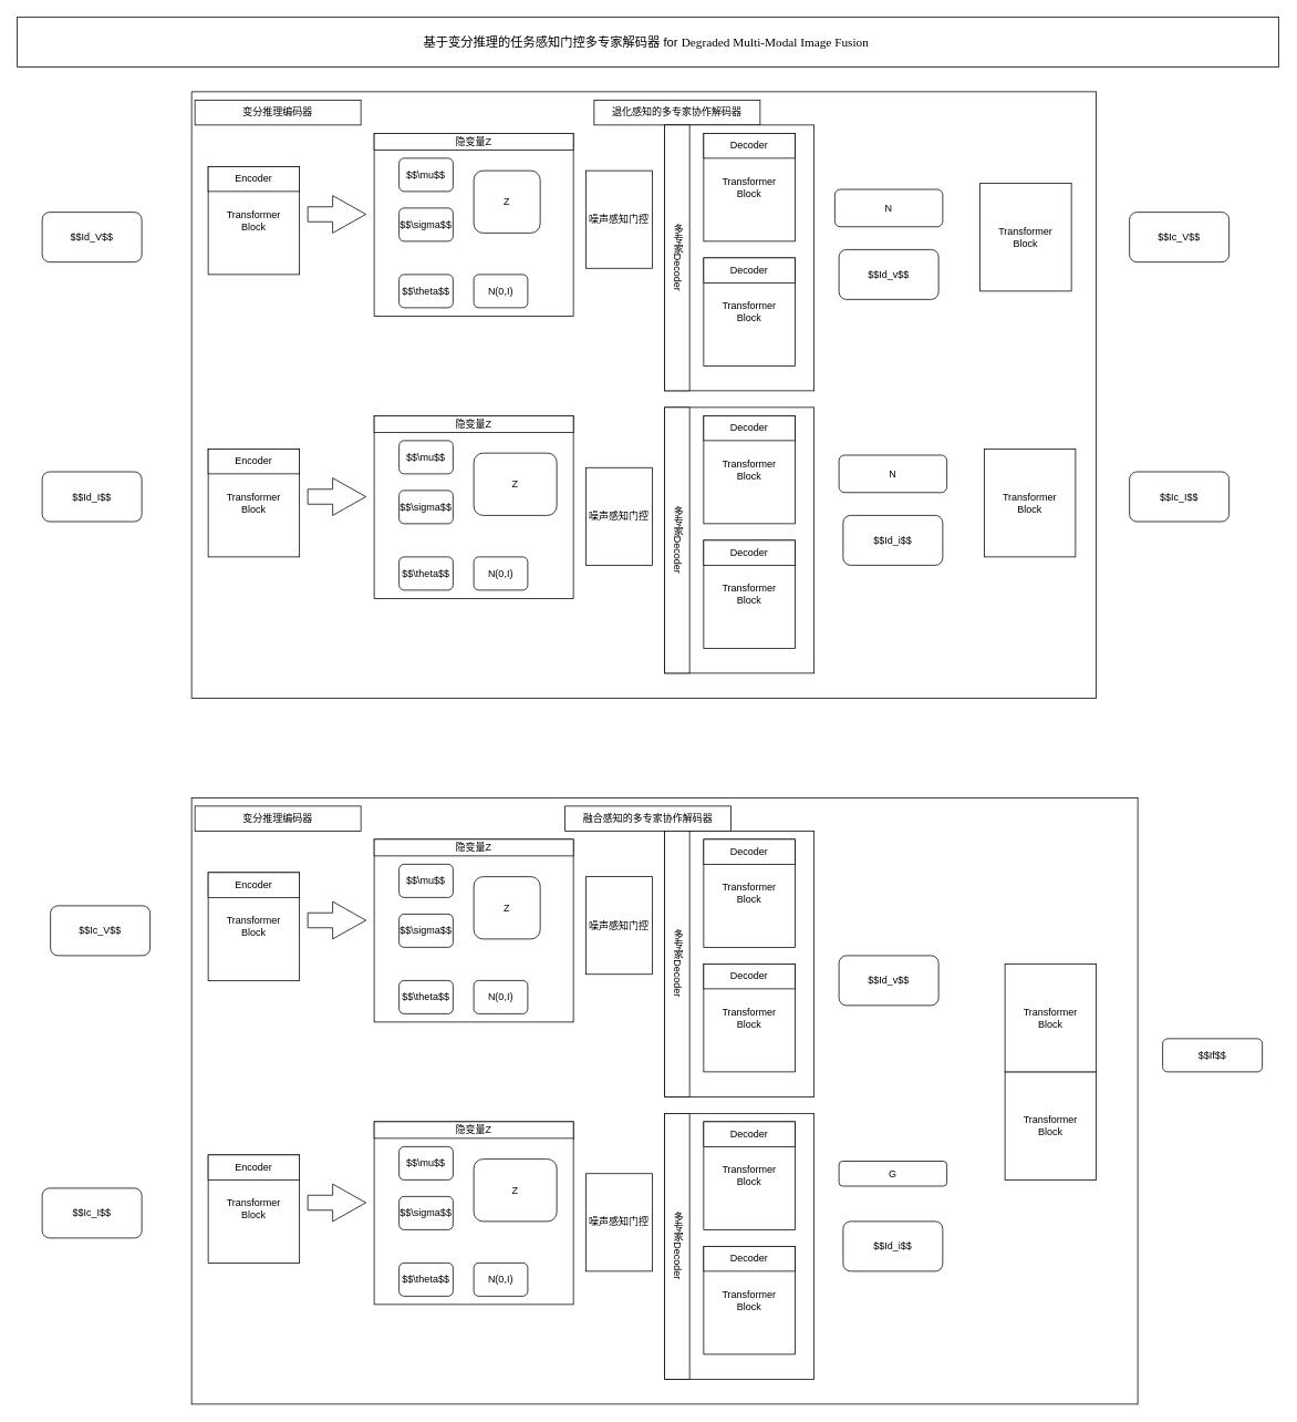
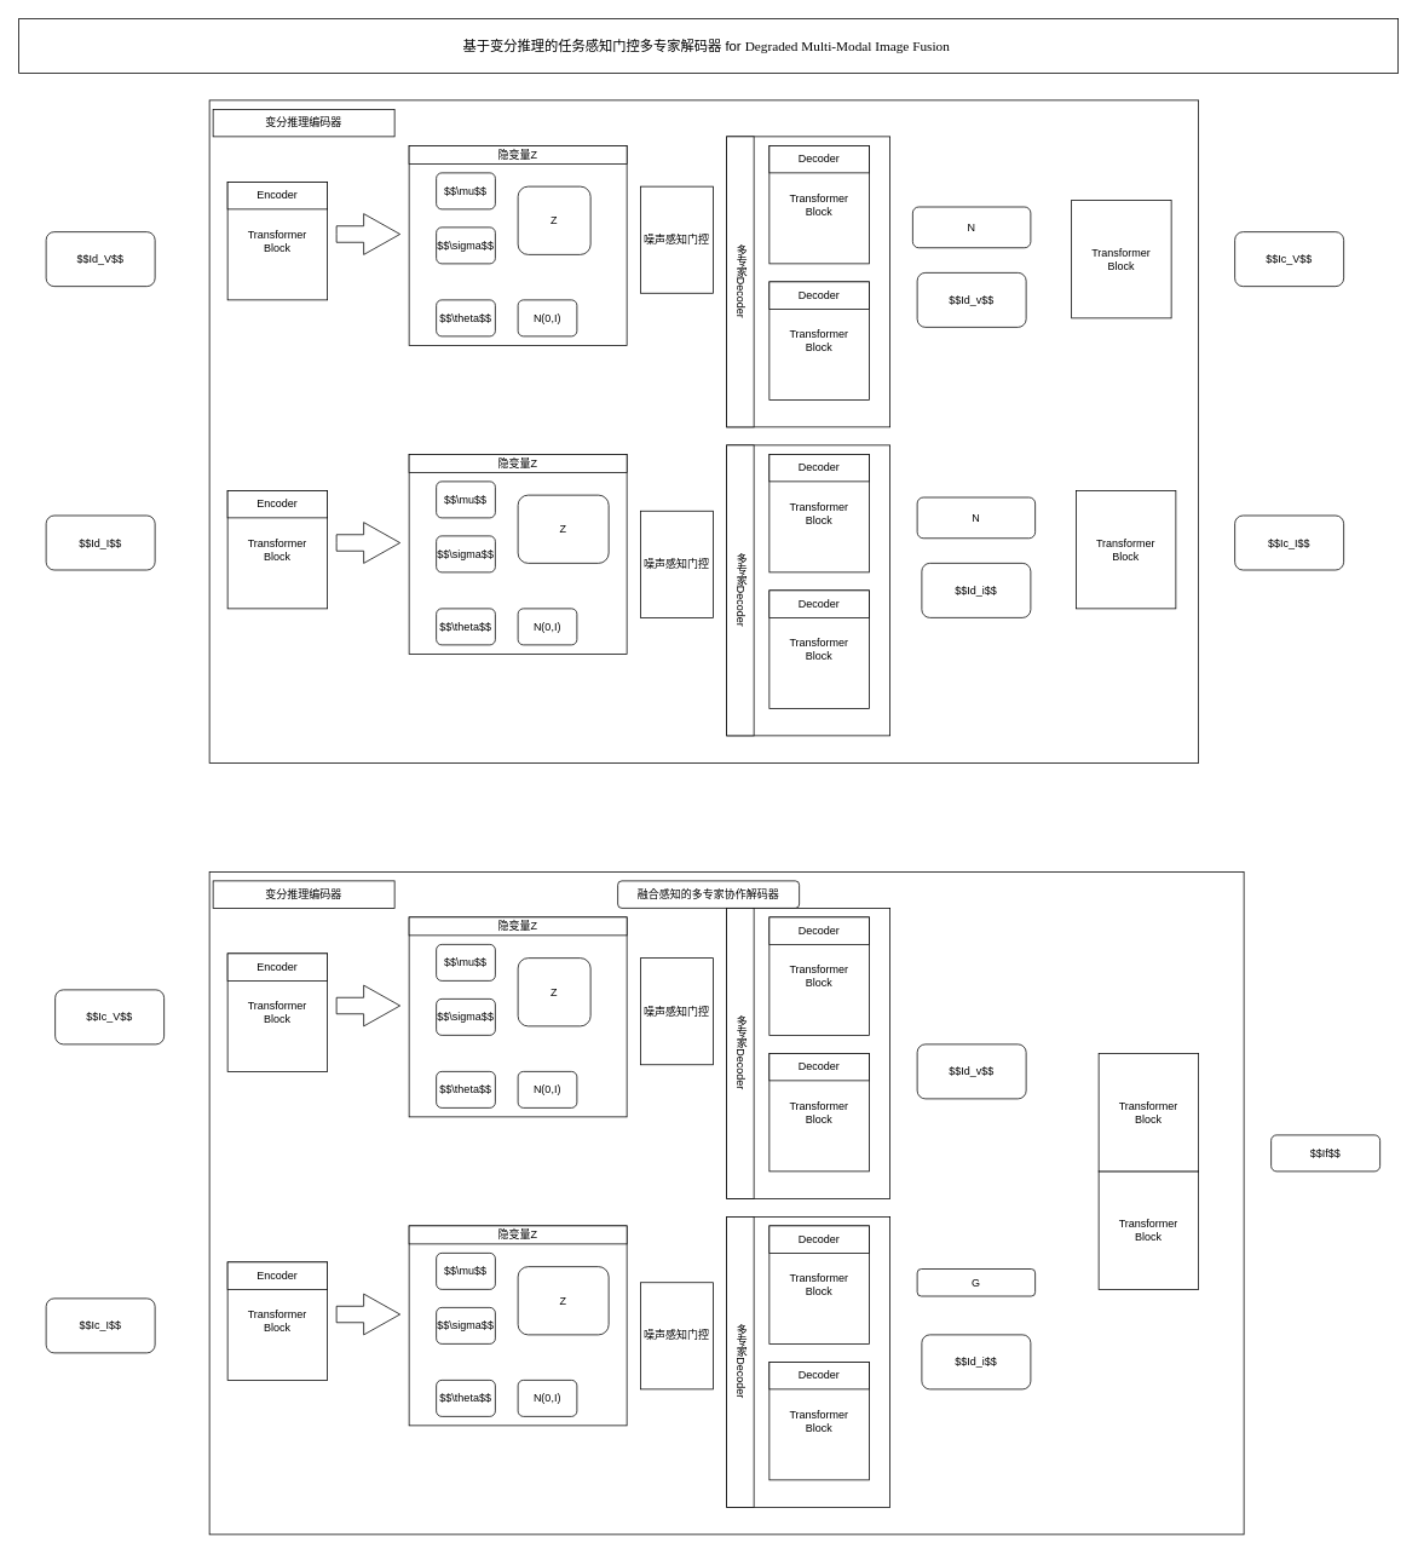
- <mxCell id="5" value="退化感知的多专家协作解码器" style="rounded=0;whiteSpace=wrap;html=1;" vertex="1" parent="1"><mxGeometry x="715" y="120" width="200" height="30" as="geometry" /></mxCell>
- <mxCell id="51" value="融合感知的多专家协作解码器" style="rounded=0;whiteSpace=wrap;html=1;" vertex="1" parent="1"><mxGeometry x="680" y="970" width="200" height="30" as="geometry" /></mxCell>
+ <mxCell id="51" value="融合感知的多专家协作解码器" style="whiteSpace=wrap;html=1;rounded=1;" vertex="1" parent="1"><mxGeometry x="680" y="970" width="200" height="30" as="geometry" /></mxCell>
